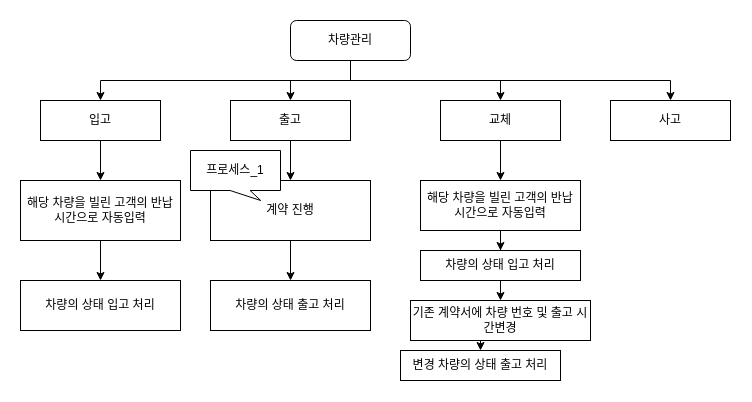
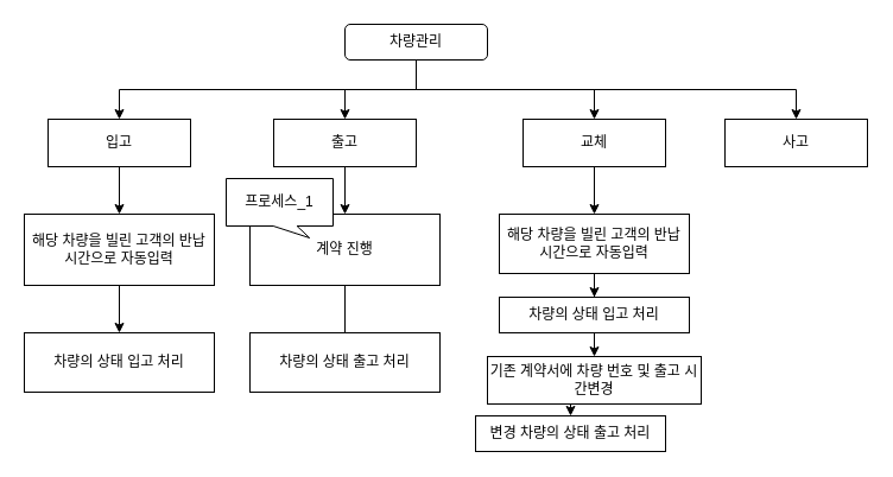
- <mxCell id="6" value="&lt;font style=&quot;vertical-align: inherit&quot;&gt;&lt;font style=&quot;vertical-align: inherit&quot;&gt;차량관리&lt;/font&gt;&lt;/font&gt;" style="rounded=1;whiteSpace=wrap;html=1;" parent="1" vertex="1"><mxGeometry x="290" y="20" width="120" height="40" as="geometry" /></mxCell>
+ <mxCell id="6" value="&lt;font style=&quot;vertical-align: inherit&quot;&gt;&lt;font style=&quot;vertical-align: inherit&quot;&gt;차량관리&lt;/font&gt;&lt;/font&gt;" style="rounded=1;whiteSpace=wrap;html=1;" parent="1" vertex="1"><mxGeometry x="290" y="20" width="120" height="30" as="geometry" /></mxCell>
- <mxCell id="17" value="" style="edgeStyle=orthogonalEdgeStyle;rounded=0;orthogonalLoop=1;jettySize=auto;html=1;" parent="1" source="18" target="20" edge="1"><mxGeometry relative="1" as="geometry" /></mxCell>
+ <mxCell id="17" value="" style="edgeStyle=orthogonalEdgeStyle;rounded=0;orthogonalLoop=1;jettySize=auto;html=1;endArrow=none;" parent="1" source="18" target="20" edge="1"><mxGeometry relative="1" as="geometry" /></mxCell>
